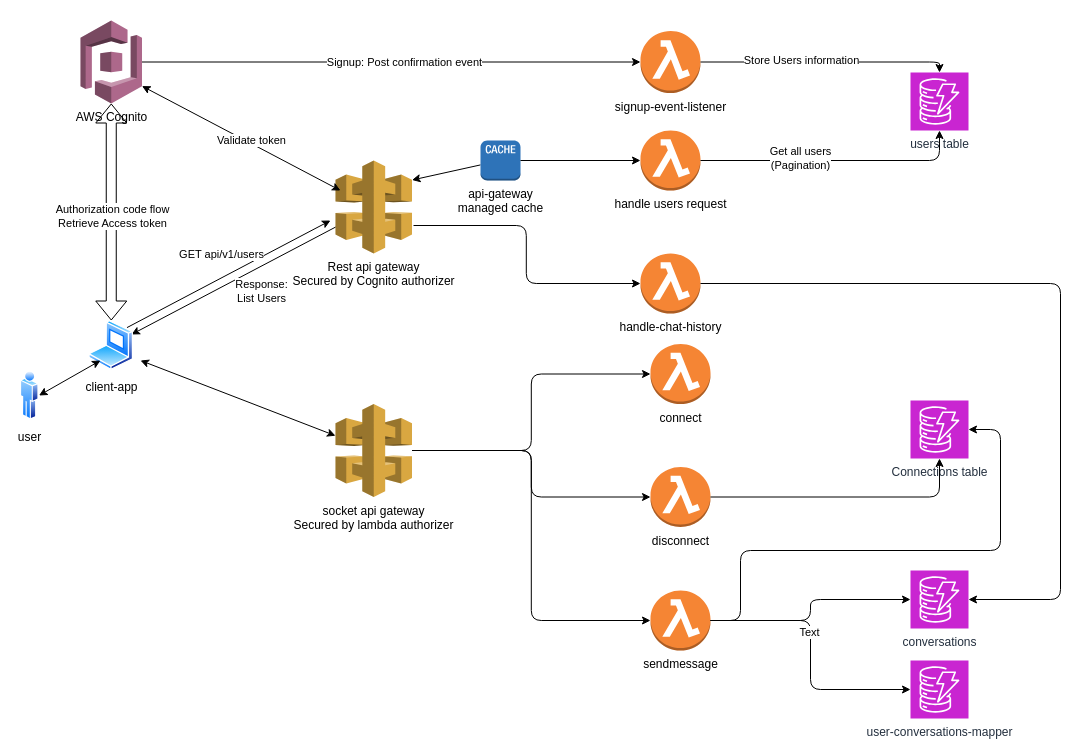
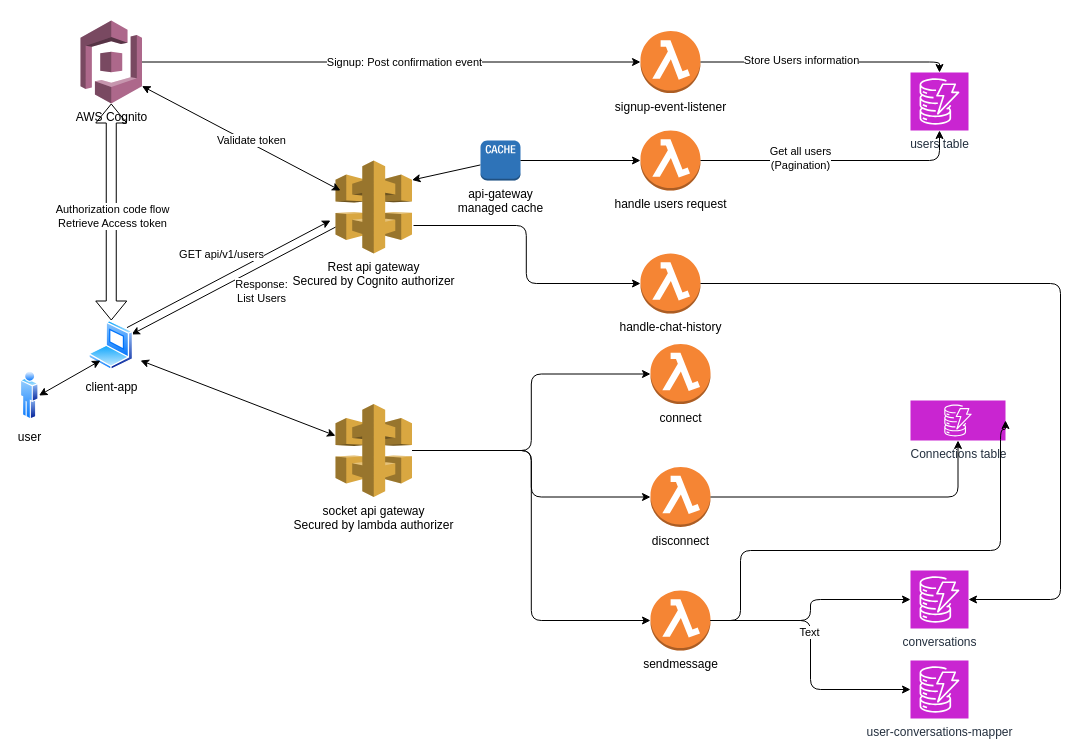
- <mxCell id="28" value="Connections table" style="sketch=0;points=[[0,0,0],[0.25,0,0],[0.5,0,0],[0.75,0,0],[1,0,0],[0,1,0],[0.25,1,0],[0.5,1,0],[0.75,1,0],[1,1,0],[0,0.25,0],[0,0.5,0],[0,0.75,0],[1,0.25,0],[1,0.5,0],[1,0.75,0]];outlineConnect=0;fontColor=#232F3E;fillColor=#C925D1;strokeColor=#ffffff;dashed=0;verticalLabelPosition=bottom;verticalAlign=top;align=center;html=1;fontSize=12;fontStyle=0;aspect=fixed;shape=mxgraph.aws4.resourceIcon;resIcon=mxgraph.aws4.dynamodb;" parent="1" vertex="1"><mxGeometry x="910" y="400" width="58" height="58" as="geometry" /></mxCell>
+ <mxCell id="28" value="Connections table" style="sketch=0;points=[[0,0,0],[0.25,0,0],[0.5,0,0],[0.75,0,0],[1,0,0],[0,1,0],[0.25,1,0],[0.5,1,0],[0.75,1,0],[1,1,0],[0,0.25,0],[0,0.5,0],[0,0.75,0],[1,0.25,0],[1,0.5,0],[1,0.75,0]];outlineConnect=0;fontColor=#232F3E;fillColor=#C925D1;strokeColor=#ffffff;dashed=0;verticalLabelPosition=bottom;verticalAlign=top;align=center;html=1;fontSize=12;fontStyle=0;aspect=fixed;shape=mxgraph.aws4.resourceIcon;resIcon=mxgraph.aws4.dynamodb;" parent="1" vertex="1"><mxGeometry x="910" y="400" width="95" height="40" as="geometry" /></mxCell>
